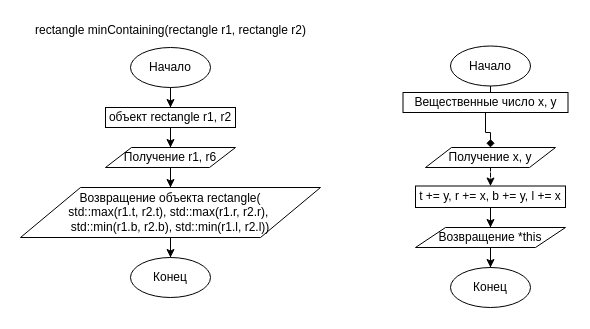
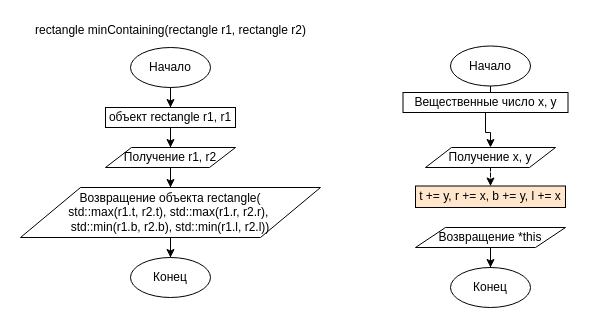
- <mxCell id="5" value="объект rectangle r1, r2" style="rounded=0;whiteSpace=wrap;html=1;" vertex="1" parent="1"><mxGeometry x="105" y="107" width="130" height="20" as="geometry" /></mxCell>
+ <mxCell id="5" value="объект rectangle r1, r1" style="rounded=0;whiteSpace=wrap;html=1;" vertex="1" parent="1"><mxGeometry x="105" y="107" width="130" height="20" as="geometry" /></mxCell>
- <mxCell id="14" style="edgeStyle=orthogonalEdgeStyle;rounded=0;orthogonalLoop=1;jettySize=auto;html=1;endArrow=diamond;" edge="1" parent="1" source="15" target="17"><mxGeometry relative="1" as="geometry" /></mxCell>
+ <mxCell id="14" style="edgeStyle=orthogonalEdgeStyle;rounded=0;orthogonalLoop=1;jettySize=auto;html=1;" edge="1" parent="1" source="15" target="17"><mxGeometry relative="1" as="geometry" /></mxCell>
- <mxCell id="7" value="Получение r1, r6" style="shape=parallelogram;perimeter=parallelogramPerimeter;whiteSpace=wrap;html=1;" vertex="1" parent="1"><mxGeometry x="105" y="147" width="130" height="20" as="geometry" /></mxCell>
+ <mxCell id="7" value="Получение r1, r2" style="shape=parallelogram;perimeter=parallelogramPerimeter;whiteSpace=wrap;html=1;" vertex="1" parent="1"><mxGeometry x="105" y="147" width="130" height="20" as="geometry" /></mxCell>
- <mxCell id="19" value="t += y, r += x, b += y, l += x" style="rounded=0;whiteSpace=wrap;html=1;fontFamily=Helvetica;fontSize=12;fontColor=#000000;align=center;strokeColor=#000000;fillColor=#ffffff;" vertex="1" parent="1"><mxGeometry x="415" y="185.5" width="150" height="21.5" as="geometry" /></mxCell>
+ <mxCell id="19" value="t += y, r += x, b += y, l += x" style="rounded=0;whiteSpace=wrap;html=1;fontFamily=Helvetica;fontSize=12;fontColor=#000000;align=center;strokeColor=#000000;fillColor=#ffe6cc;" vertex="1" parent="1"><mxGeometry x="415" y="185.5" width="150" height="21.5" as="geometry" /></mxCell>
- <mxCell id="18" style="edgeStyle=orthogonalEdgeStyle;rounded=0;orthogonalLoop=1;jettySize=auto;html=1;" edge="1" parent="1" source="19" target="22"><mxGeometry relative="1" as="geometry" /></mxCell>
